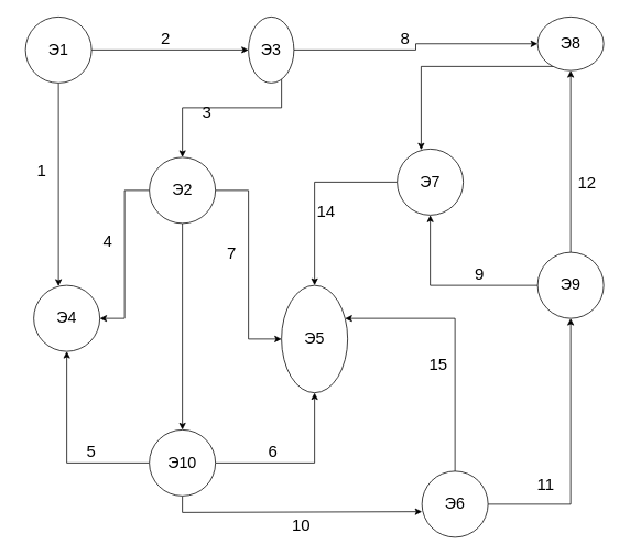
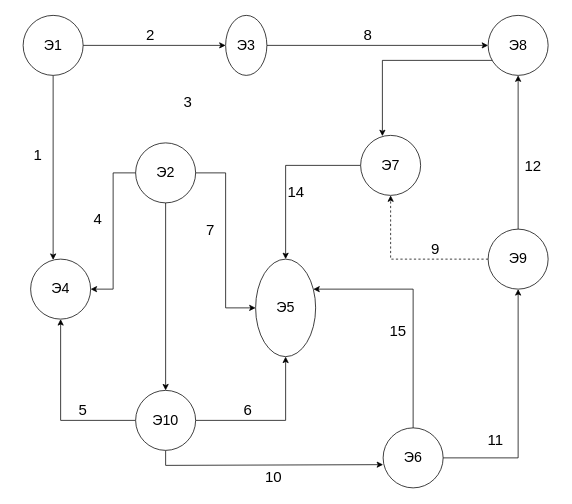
- <mxCell id="6" value="Э8" style="ellipse;whiteSpace=wrap;html=1;aspect=fixed;fontSize=19;" parent="1" vertex="1"><mxGeometry x="650" y="20" width="80" height="65" as="geometry" /></mxCell>
+ <mxCell id="6" value="Э8" style="ellipse;whiteSpace=wrap;html=1;aspect=fixed;fontSize=19;" parent="1" vertex="1"><mxGeometry x="650" y="20" width="80" height="80" as="geometry" /></mxCell>
- <mxCell id="7" style="edgeStyle=orthogonalEdgeStyle;rounded=0;orthogonalLoop=1;jettySize=auto;html=1;" parent="1" source="9" target="13" edge="1"><mxGeometry relative="1" as="geometry"><Array as="points"><mxPoint x="340" y="130" /><mxPoint x="220" y="130" /></Array></mxGeometry></mxCell>
- <mxCell id="24" style="edgeStyle=orthogonalEdgeStyle;rounded=0;orthogonalLoop=1;jettySize=auto;html=1;" parent="1" source="26" target="15" edge="1"><mxGeometry relative="1" as="geometry" /></mxCell>
+ <mxCell id="24" style="edgeStyle=orthogonalEdgeStyle;rounded=0;orthogonalLoop=1;jettySize=auto;html=1;dashed=1;" parent="1" source="26" target="15" edge="1"><mxGeometry relative="1" as="geometry" /></mxCell>
